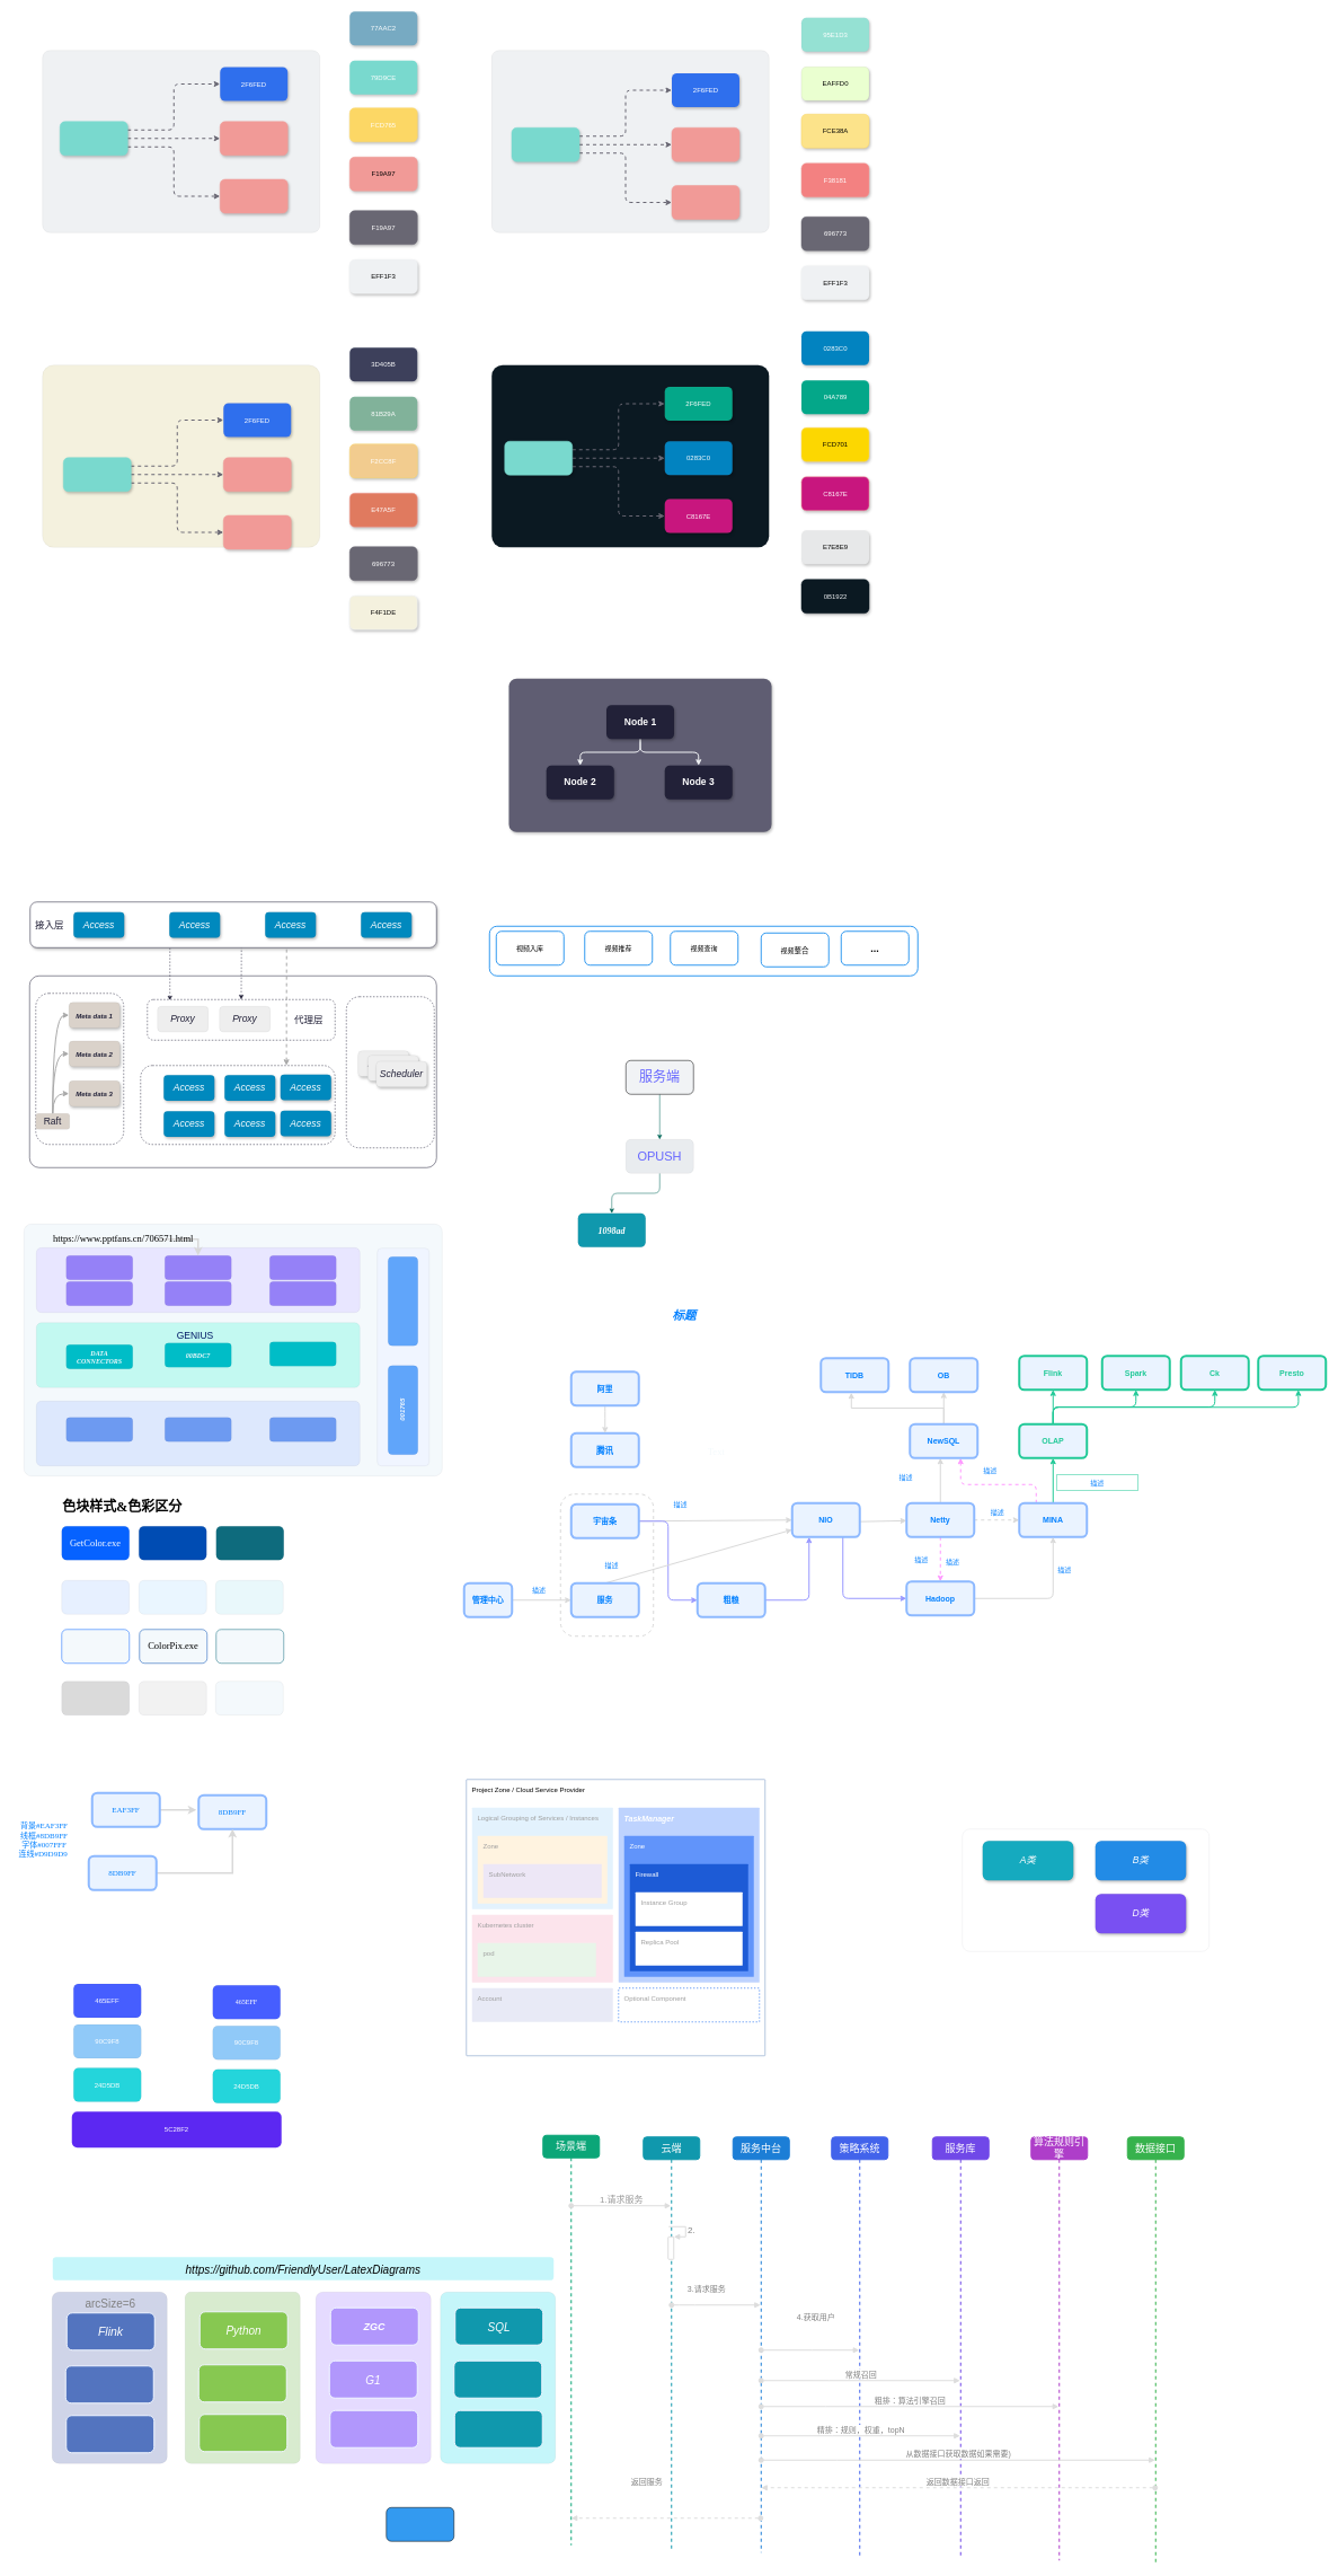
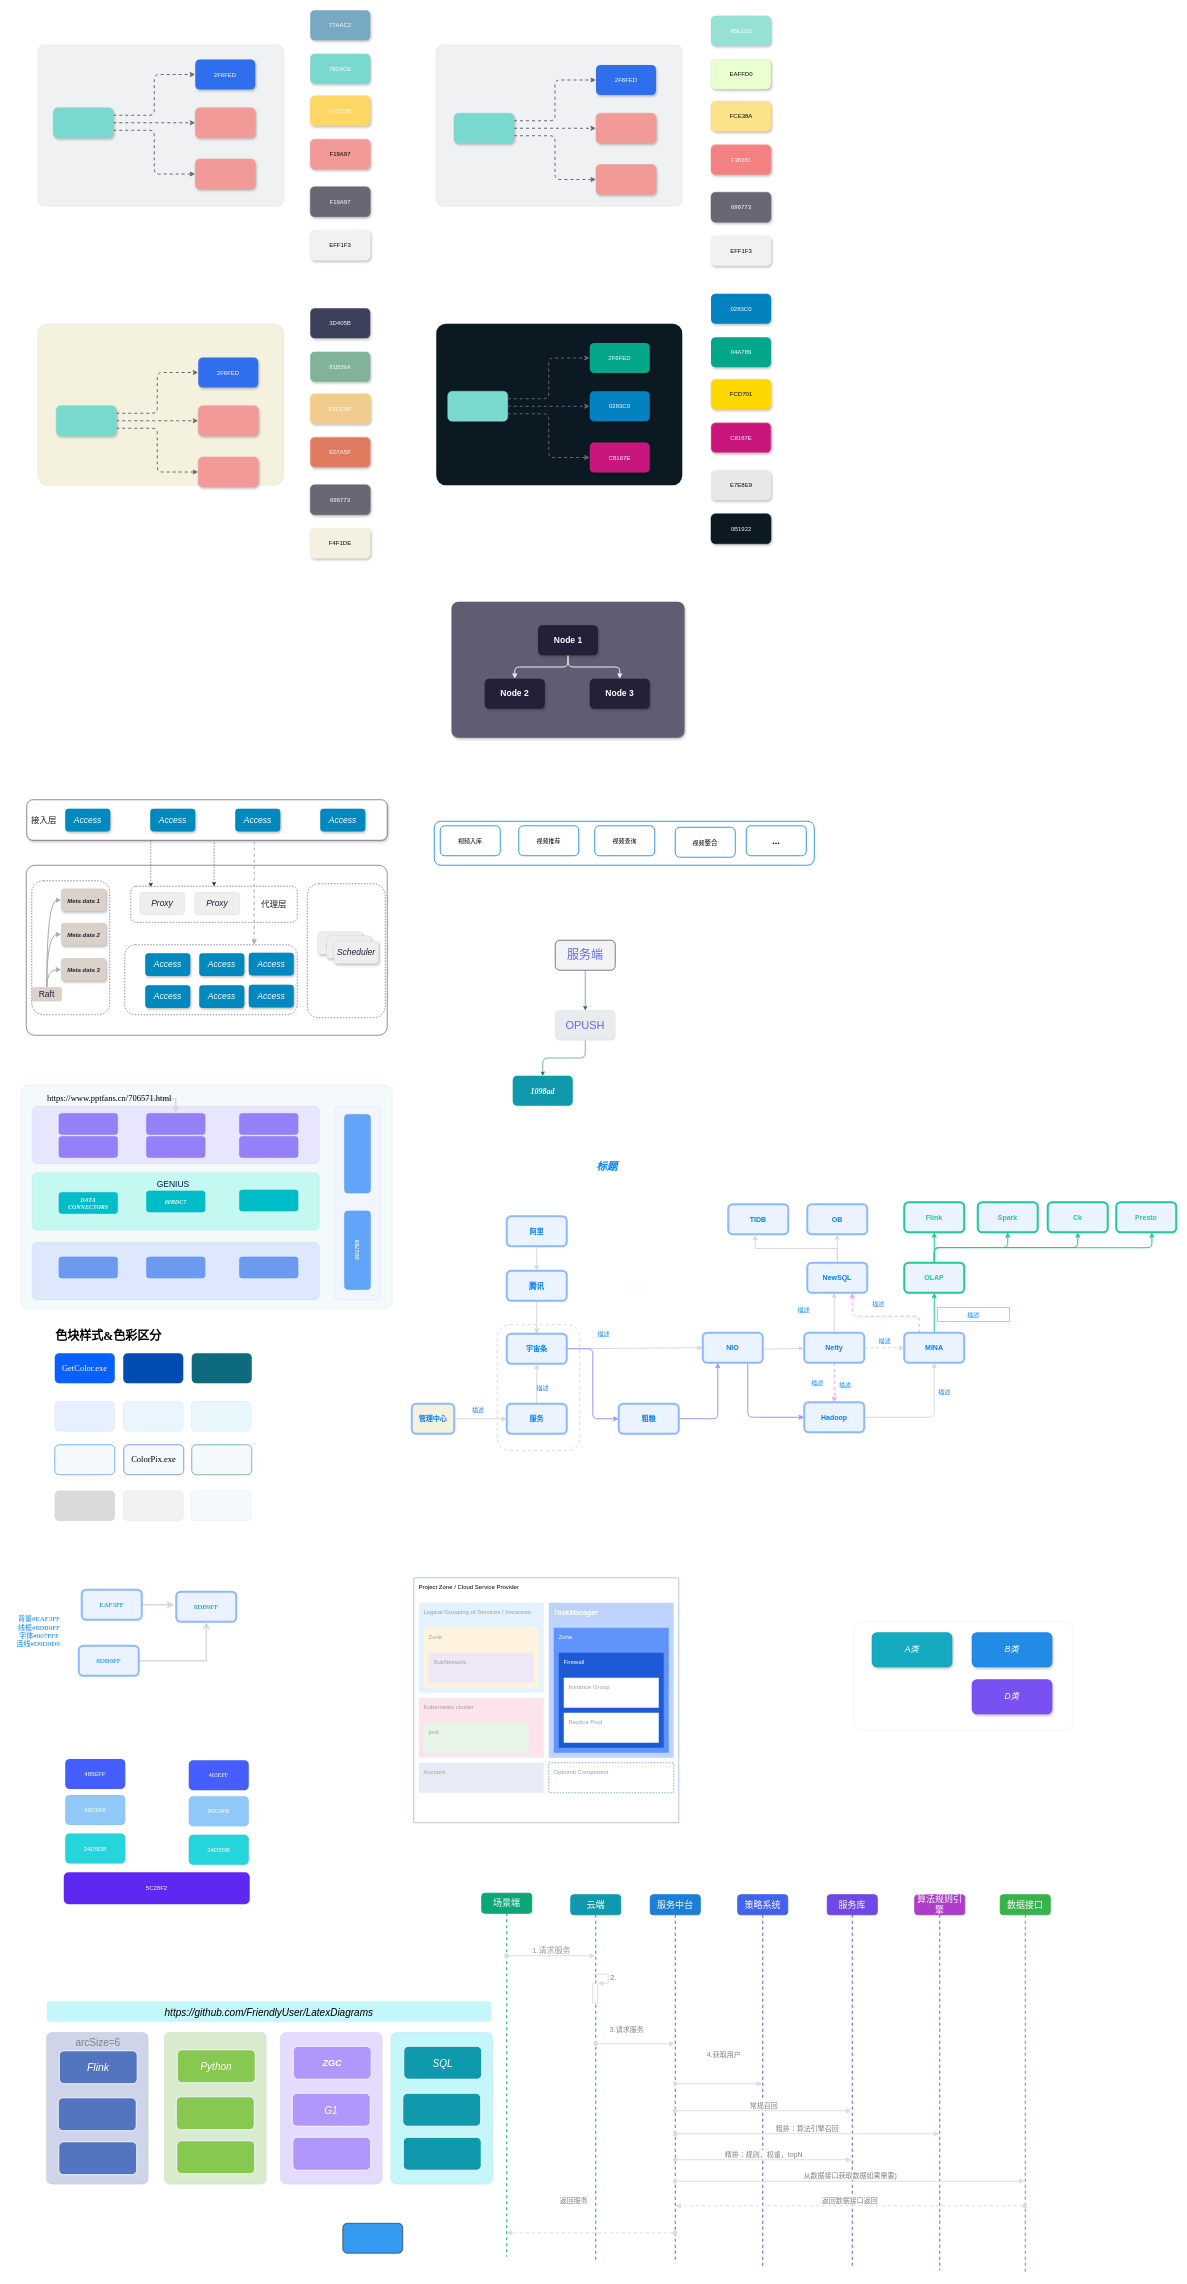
- <mxCell id="26" value="&lt;font color=&quot;#ffffff&quot;&gt;E47A5F&lt;/font&gt;" style="whiteSpace=wrap;html=1;rounded=1;fillColor=#E07A5F;strokeColor=#F19A97;shadow=1;glass=0;sketch=0;" parent="1" vertex="1"><mxGeometry x="620" y="874" width="120" height="60" as="geometry" /></mxCell>
+ <mxCell id="26" value="&lt;font color=&quot;#ffffff&quot;&gt;E07A5F&lt;/font&gt;" style="whiteSpace=wrap;html=1;rounded=1;fillColor=#E07A5F;strokeColor=#F19A97;shadow=1;glass=0;sketch=0;" parent="1" vertex="1"><mxGeometry x="620" y="874" width="120" height="60" as="geometry" /></mxCell>
+ <mxCell id="159" style="edgeStyle=orthogonalEdgeStyle;rounded=0;orthogonalLoop=1;jettySize=auto;html=1;exitX=0.5;exitY=1;exitDx=0;exitDy=0;entryX=0.5;entryY=0;entryDx=0;entryDy=0;fontSize=21;fontColor=#007FFF;strokeWidth=2;strokeColor=#D9D9D9;" parent="1" source="160" target="163" edge="1"><mxGeometry relative="1" as="geometry" /></mxCell>
- <mxCell id="182" style="edgeStyle=none;rounded=0;orthogonalLoop=1;jettySize=auto;html=1;exitX=0.5;exitY=0;exitDx=0;exitDy=0;labelBackgroundColor=default;fontFamily=Helvetica;fontSize=21;fontColor=#007FFF;endArrow=classic;strokeColor=#D9D9D9;strokeWidth=2;elbow=vertical;" parent="1" source="183" target="198" edge="1"><mxGeometry relative="1" as="geometry" /></mxCell>
+ <mxCell id="182" style="edgeStyle=none;rounded=0;orthogonalLoop=1;jettySize=auto;html=1;exitX=0.5;exitY=0;exitDx=0;exitDy=0;entryX=0.5;entryY=1;entryDx=0;entryDy=0;labelBackgroundColor=default;fontFamily=Helvetica;fontSize=21;fontColor=#007FFF;endArrow=classic;strokeColor=#D9D9D9;strokeWidth=2;elbow=vertical;" parent="1" source="183" target="163" edge="1"><mxGeometry relative="1" as="geometry" /></mxCell>
- <mxCell id="167" value="&lt;font color=&quot;#007fff&quot; style=&quot;font-size: 14px&quot;&gt;&lt;b&gt;管理中心&lt;/b&gt;&lt;/font&gt;" style="whiteSpace=wrap;html=1;fillColor=#EAF3FF;strokeColor=#8DB9FF;rounded=1;strokeWidth=4;" parent="1" vertex="1"><mxGeometry x="823" y="2807" width="85" height="60" as="geometry" /></mxCell>
+ <mxCell id="167" value="&lt;font color=&quot;#007fff&quot; style=&quot;font-size: 14px&quot;&gt;&lt;b&gt;管理中心&lt;/b&gt;&lt;/font&gt;" style="whiteSpace=wrap;html=1;fillColor=#f4f1de;strokeColor=#8DB9FF;rounded=1;strokeWidth=4;" parent="1" vertex="1"><mxGeometry x="823" y="2807" width="85" height="60" as="geometry" /></mxCell>
